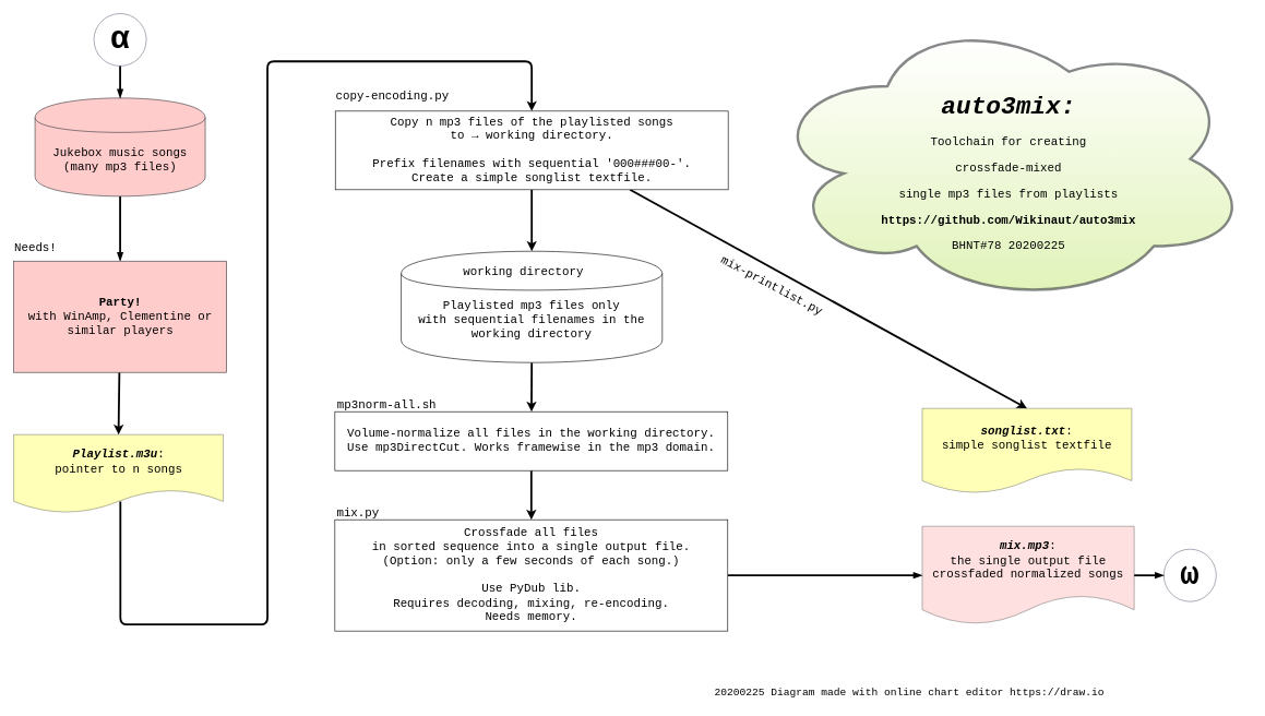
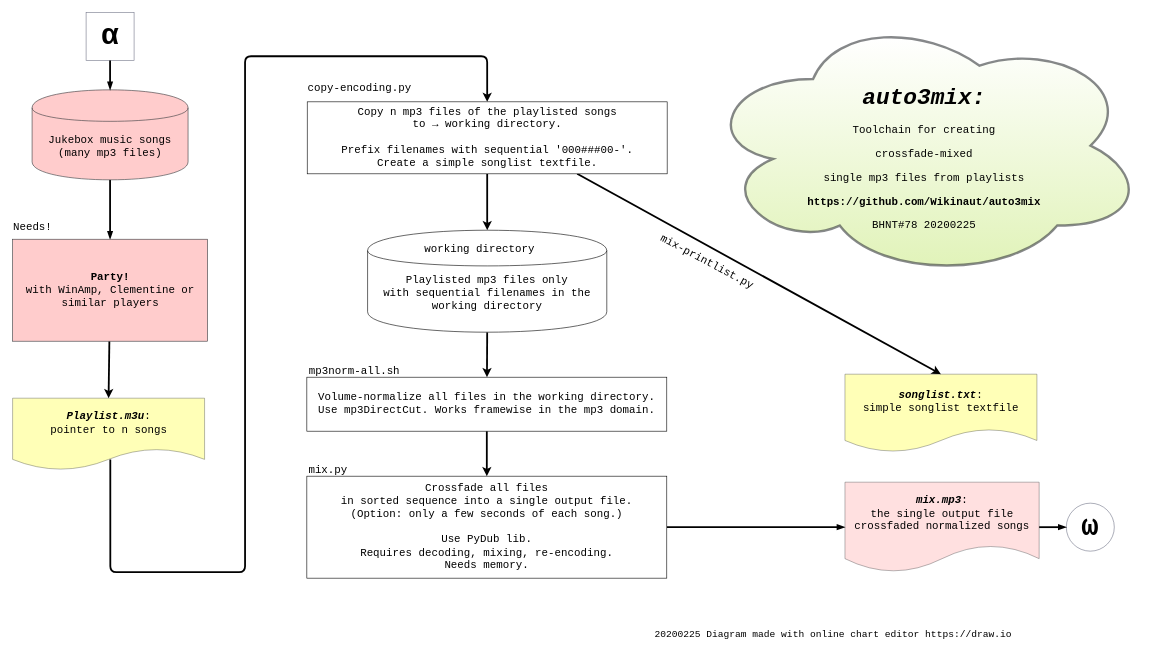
- <mxCell id="35" value="&lt;h3&gt;&lt;font style=&quot;font-size: 48px&quot; face=&quot;Courier New&quot;&gt;&lt;span class=&quot;detail_character_unicode&quot;&gt;α&lt;/span&gt;&lt;/font&gt;&lt;/h3&gt;" style="ellipse;whiteSpace=wrap;html=1;aspect=fixed;shadow=0;strokeColor=#181D3D;strokeWidth=1;gradientColor=none;fontFamily=Courier New;fontSize=18;opacity=60;" parent="33" vertex="1"><mxGeometry x="90" width="80" height="80" as="geometry" /></mxCell>
+ <mxCell id="35" value="&lt;h3&gt;&lt;font style=&quot;font-size: 48px&quot; face=&quot;Courier New&quot;&gt;&lt;span class=&quot;detail_character_unicode&quot;&gt;α&lt;/span&gt;&lt;/font&gt;&lt;/h3&gt;" style="whiteSpace=wrap;html=1;aspect=fixed;shadow=0;strokeColor=#181D3D;strokeWidth=1;gradientColor=none;fontFamily=Courier New;fontSize=18;opacity=60;rounded=0;" parent="33" vertex="1"><mxGeometry x="90" width="80" height="80" as="geometry" /></mxCell>
